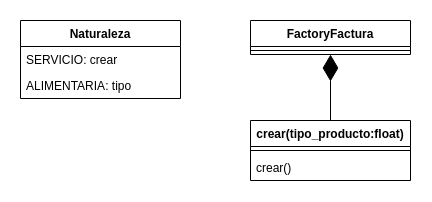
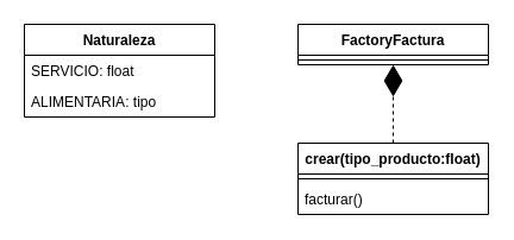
- <mxCell id="3" value="SERVICIO: crear" style="text;strokeColor=none;fillColor=none;align=left;verticalAlign=top;spacingLeft=4;spacingRight=4;overflow=hidden;rotatable=0;points=[[0,0.5],[1,0.5]];portConstraint=eastwest;" vertex="1" parent="2"><mxGeometry y="26" width="160" height="26" as="geometry" /></mxCell>
+ <mxCell id="3" value="SERVICIO: float" style="text;strokeColor=none;fillColor=none;align=left;verticalAlign=top;spacingLeft=4;spacingRight=4;overflow=hidden;rotatable=0;points=[[0,0.5],[1,0.5]];portConstraint=eastwest;" vertex="1" parent="2"><mxGeometry y="26" width="160" height="26" as="geometry" /></mxCell>
- <mxCell id="10" value="" style="endArrow=diamondThin;endFill=1;endSize=24;html=1;rounded=0;entryX=0.5;entryY=1;entryDx=0;entryDy=0;exitX=0.5;exitY=0;exitDx=0;exitDy=0;" edge="1" parent="1" source="7" target="5"><mxGeometry width="160" relative="1" as="geometry"><mxPoint x="200" y="200" as="sourcePoint" /><mxPoint x="300" y="100" as="targetPoint" /></mxGeometry></mxCell>
+ <mxCell id="10" value="" style="endArrow=diamondThin;endFill=1;endSize=24;html=1;rounded=0;entryX=0.5;entryY=1;entryDx=0;entryDy=0;exitX=0.5;exitY=0;exitDx=0;exitDy=0;dashed=1;" edge="1" parent="1" source="7" target="5"><mxGeometry width="160" relative="1" as="geometry"><mxPoint x="200" y="200" as="sourcePoint" /><mxPoint x="300" y="100" as="targetPoint" /></mxGeometry></mxCell>
- <mxCell id="9" value="crear()" style="text;strokeColor=none;fillColor=none;align=left;verticalAlign=top;spacingLeft=4;spacingRight=4;overflow=hidden;rotatable=0;points=[[0,0.5],[1,0.5]];portConstraint=eastwest;" vertex="1" parent="7"><mxGeometry y="34" width="160" height="26" as="geometry" /></mxCell>
+ <mxCell id="9" value="facturar()" style="text;strokeColor=none;fillColor=none;align=left;verticalAlign=top;spacingLeft=4;spacingRight=4;overflow=hidden;rotatable=0;points=[[0,0.5],[1,0.5]];portConstraint=eastwest;" vertex="1" parent="7"><mxGeometry y="34" width="160" height="26" as="geometry" /></mxCell>
